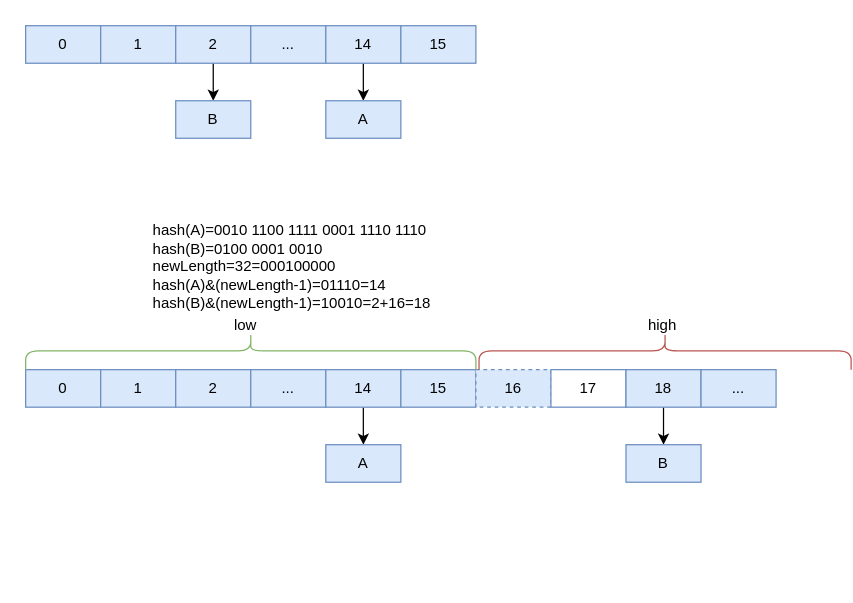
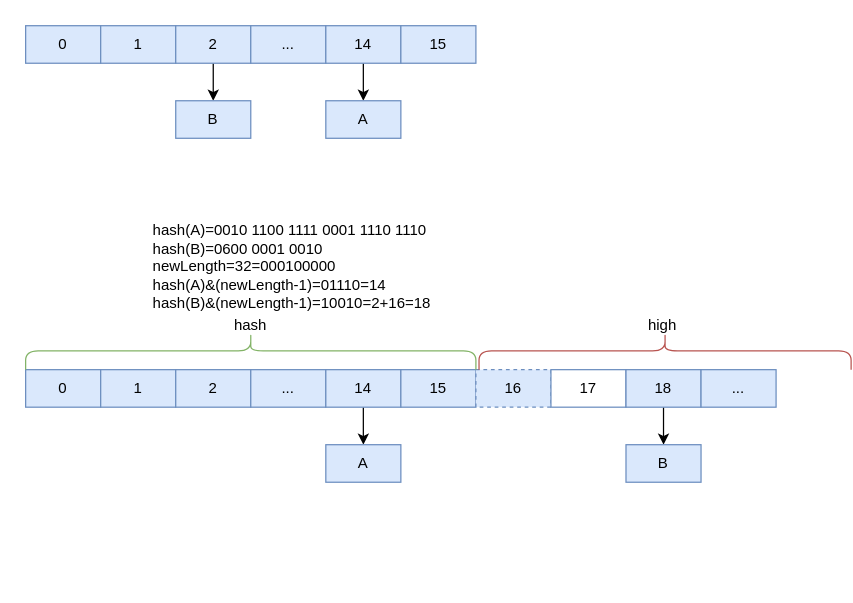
- <mxCell id="26" value="hash(A)=0010 1100 1111 0001 1110 1110&lt;br&gt;&lt;span class=&quot;lark-record-clipboard&quot; data-lark-record-format=&quot;docx/text&quot; data-lark-record-data=&quot;{&amp;quot;rootId&amp;quot;:&amp;quot;Y223dMbC8odBP5xUrH3c6lRVnVh&amp;quot;,&amp;quot;text&amp;quot;:{&amp;quot;initialAttributedTexts&amp;quot;:{&amp;quot;text&amp;quot;:{&amp;quot;0&amp;quot;:&amp;quot;0010 1100 1111 0001 1110 1110&amp;quot;},&amp;quot;attribs&amp;quot;:{&amp;quot;0&amp;quot;:&amp;quot;*0+t&amp;quot;}},&amp;quot;apool&amp;quot;:{&amp;quot;numToAttrib&amp;quot;:{&amp;quot;0&amp;quot;:[&amp;quot;author&amp;quot;,&amp;quot;7121550569587802115&amp;quot;]},&amp;quot;nextNum&amp;quot;:1}},&amp;quot;type&amp;quot;:&amp;quot;text&amp;quot;,&amp;quot;referenceRecordMap&amp;quot;:{},&amp;quot;extra&amp;quot;:{&amp;quot;mention_page_title&amp;quot;:{},&amp;quot;external_mention_url&amp;quot;:{}},&amp;quot;isKeepQuoteContainer&amp;quot;:false,&amp;quot;isFromCode&amp;quot;:false,&amp;quot;selection&amp;quot;:[{&amp;quot;id&amp;quot;:229,&amp;quot;type&amp;quot;:&amp;quot;text&amp;quot;,&amp;quot;selection&amp;quot;:{&amp;quot;start&amp;quot;:13,&amp;quot;end&amp;quot;:42},&amp;quot;recordId&amp;quot;:&amp;quot;IN1YdTeqBob8PHxOIo6cEVPVnLn&amp;quot;}],&amp;quot;payloadMap&amp;quot;:{},&amp;quot;isCut&amp;quot;:false}&quot;&gt;hash(B)=0100 0001 0010&lt;br&gt;newLength=32=000100000&lt;br style=&quot;border-color: var(--border-color);&quot;&gt;&lt;div data-docx-has-block-data=&quot;false&quot; data-page-id=&quot;Y223dMbC8odBP5xUrH3c6lRVnVh&quot;&gt;&lt;div class=&quot;old-record-id-MfLGdqeAFol0cdx5uXkcTbtengd&quot;&gt;hash(A)&amp;amp;(newLength-1)=01110=14&lt;/div&gt;&lt;div class=&quot;old-record-id-MfLGdqeAFol0cdx5uXkcTbtengd&quot;&gt;&lt;div style=&quot;border-color: var(--border-color);&quot; data-docx-has-block-data=&quot;false&quot; data-page-id=&quot;Y223dMbC8odBP5xUrH3c6lRVnVh&quot;&gt;&lt;div style=&quot;border-color: var(--border-color);&quot; class=&quot;old-record-id-MfLGdqeAFol0cdx5uXkcTbtengd&quot;&gt;hash(B)&amp;amp;(newLength-1)=10010=2+16=18&lt;/div&gt;&lt;div&gt;&lt;br&gt;&lt;/div&gt;&lt;/div&gt;&lt;/div&gt;&lt;/div&gt;&lt;span class=&quot;lark-record-clipboard&quot; data-lark-record-format=&quot;docx/text&quot; data-lark-record-data=&quot;{&amp;quot;rootId&amp;quot;:&amp;quot;Y223dMbC8odBP5xUrH3c6lRVnVh&amp;quot;,&amp;quot;text&amp;quot;:{&amp;quot;initialAttributedTexts&amp;quot;:{&amp;quot;text&amp;quot;:{&amp;quot;0&amp;quot;:&amp;quot;0100 0001 0010&amp;quot;},&amp;quot;attribs&amp;quot;:{&amp;quot;0&amp;quot;:&amp;quot;*0+e&amp;quot;}},&amp;quot;apool&amp;quot;:{&amp;quot;numToAttrib&amp;quot;:{&amp;quot;0&amp;quot;:[&amp;quot;author&amp;quot;,&amp;quot;7121550569587802115&amp;quot;]},&amp;quot;nextNum&amp;quot;:1}},&amp;quot;type&amp;quot;:&amp;quot;text&amp;quot;,&amp;quot;referenceRecordMap&amp;quot;:{},&amp;quot;extra&amp;quot;:{&amp;quot;mention_page_title&amp;quot;:{},&amp;quot;external_mention_url&amp;quot;:{}},&amp;quot;isKeepQuoteContainer&amp;quot;:false,&amp;quot;isFromCode&amp;quot;:false,&amp;quot;selection&amp;quot;:[{&amp;quot;id&amp;quot;:218,&amp;quot;type&amp;quot;:&amp;quot;text&amp;quot;,&amp;quot;selection&amp;quot;:{&amp;quot;start&amp;quot;:8,&amp;quot;end&amp;quot;:22},&amp;quot;recordId&amp;quot;:&amp;quot;BmqHdPnKqoqBXzxYA9KcRn11nDb&amp;quot;}],&amp;quot;payloadMap&amp;quot;:{},&amp;quot;isCut&amp;quot;:false}&quot;&gt;&lt;/span&gt;&lt;/span&gt;" style="text;html=1;strokeColor=none;fillColor=none;align=left;verticalAlign=middle;whiteSpace=wrap;rounded=0;" parent="1" vertex="1"><mxGeometry x="120" y="205" width="300" height="30" as="geometry" /></mxCell>
+ <mxCell id="26" value="hash(A)=0010 1100 1111 0001 1110 1110&lt;br&gt;&lt;span class=&quot;lark-record-clipboard&quot; data-lark-record-format=&quot;docx/text&quot; data-lark-record-data=&quot;{&amp;quot;rootId&amp;quot;:&amp;quot;Y223dMbC8odBP5xUrH3c6lRVnVh&amp;quot;,&amp;quot;text&amp;quot;:{&amp;quot;initialAttributedTexts&amp;quot;:{&amp;quot;text&amp;quot;:{&amp;quot;0&amp;quot;:&amp;quot;0010 1100 1111 0001 1110 1110&amp;quot;},&amp;quot;attribs&amp;quot;:{&amp;quot;0&amp;quot;:&amp;quot;*0+t&amp;quot;}},&amp;quot;apool&amp;quot;:{&amp;quot;numToAttrib&amp;quot;:{&amp;quot;0&amp;quot;:[&amp;quot;author&amp;quot;,&amp;quot;7121550569587802115&amp;quot;]},&amp;quot;nextNum&amp;quot;:1}},&amp;quot;type&amp;quot;:&amp;quot;text&amp;quot;,&amp;quot;referenceRecordMap&amp;quot;:{},&amp;quot;extra&amp;quot;:{&amp;quot;mention_page_title&amp;quot;:{},&amp;quot;external_mention_url&amp;quot;:{}},&amp;quot;isKeepQuoteContainer&amp;quot;:false,&amp;quot;isFromCode&amp;quot;:false,&amp;quot;selection&amp;quot;:[{&amp;quot;id&amp;quot;:229,&amp;quot;type&amp;quot;:&amp;quot;text&amp;quot;,&amp;quot;selection&amp;quot;:{&amp;quot;start&amp;quot;:13,&amp;quot;end&amp;quot;:42},&amp;quot;recordId&amp;quot;:&amp;quot;IN1YdTeqBob8PHxOIo6cEVPVnLn&amp;quot;}],&amp;quot;payloadMap&amp;quot;:{},&amp;quot;isCut&amp;quot;:false}&quot;&gt;hash(B)=0600 0001 0010&lt;br&gt;newLength=32=000100000&lt;br style=&quot;border-color: var(--border-color);&quot;&gt;&lt;div data-docx-has-block-data=&quot;false&quot; data-page-id=&quot;Y223dMbC8odBP5xUrH3c6lRVnVh&quot;&gt;&lt;div class=&quot;old-record-id-MfLGdqeAFol0cdx5uXkcTbtengd&quot;&gt;hash(A)&amp;amp;(newLength-1)=01110=14&lt;/div&gt;&lt;div class=&quot;old-record-id-MfLGdqeAFol0cdx5uXkcTbtengd&quot;&gt;&lt;div style=&quot;border-color: var(--border-color);&quot; data-docx-has-block-data=&quot;false&quot; data-page-id=&quot;Y223dMbC8odBP5xUrH3c6lRVnVh&quot;&gt;&lt;div style=&quot;border-color: var(--border-color);&quot; class=&quot;old-record-id-MfLGdqeAFol0cdx5uXkcTbtengd&quot;&gt;hash(B)&amp;amp;(newLength-1)=10010=2+16=18&lt;/div&gt;&lt;div&gt;&lt;br&gt;&lt;/div&gt;&lt;/div&gt;&lt;/div&gt;&lt;/div&gt;&lt;span class=&quot;lark-record-clipboard&quot; data-lark-record-format=&quot;docx/text&quot; data-lark-record-data=&quot;{&amp;quot;rootId&amp;quot;:&amp;quot;Y223dMbC8odBP5xUrH3c6lRVnVh&amp;quot;,&amp;quot;text&amp;quot;:{&amp;quot;initialAttributedTexts&amp;quot;:{&amp;quot;text&amp;quot;:{&amp;quot;0&amp;quot;:&amp;quot;0100 0001 0010&amp;quot;},&amp;quot;attribs&amp;quot;:{&amp;quot;0&amp;quot;:&amp;quot;*0+e&amp;quot;}},&amp;quot;apool&amp;quot;:{&amp;quot;numToAttrib&amp;quot;:{&amp;quot;0&amp;quot;:[&amp;quot;author&amp;quot;,&amp;quot;7121550569587802115&amp;quot;]},&amp;quot;nextNum&amp;quot;:1}},&amp;quot;type&amp;quot;:&amp;quot;text&amp;quot;,&amp;quot;referenceRecordMap&amp;quot;:{},&amp;quot;extra&amp;quot;:{&amp;quot;mention_page_title&amp;quot;:{},&amp;quot;external_mention_url&amp;quot;:{}},&amp;quot;isKeepQuoteContainer&amp;quot;:false,&amp;quot;isFromCode&amp;quot;:false,&amp;quot;selection&amp;quot;:[{&amp;quot;id&amp;quot;:218,&amp;quot;type&amp;quot;:&amp;quot;text&amp;quot;,&amp;quot;selection&amp;quot;:{&amp;quot;start&amp;quot;:8,&amp;quot;end&amp;quot;:22},&amp;quot;recordId&amp;quot;:&amp;quot;BmqHdPnKqoqBXzxYA9KcRn11nDb&amp;quot;}],&amp;quot;payloadMap&amp;quot;:{},&amp;quot;isCut&amp;quot;:false}&quot;&gt;&lt;/span&gt;&lt;/span&gt;" style="text;html=1;strokeColor=none;fillColor=none;align=left;verticalAlign=middle;whiteSpace=wrap;rounded=0;" parent="1" vertex="1"><mxGeometry x="120" y="205" width="300" height="30" as="geometry" /></mxCell>
- <mxCell id="28" value="low" style="text;html=1;strokeColor=none;fillColor=none;align=left;verticalAlign=middle;whiteSpace=wrap;rounded=0;" parent="1" vertex="1"><mxGeometry x="185" y="245" width="40" height="30" as="geometry" /></mxCell>
+ <mxCell id="28" value="hash" style="text;html=1;strokeColor=none;fillColor=none;align=left;verticalAlign=middle;whiteSpace=wrap;rounded=0;" parent="1" vertex="1"><mxGeometry x="185" y="245" width="40" height="30" as="geometry" /></mxCell>
